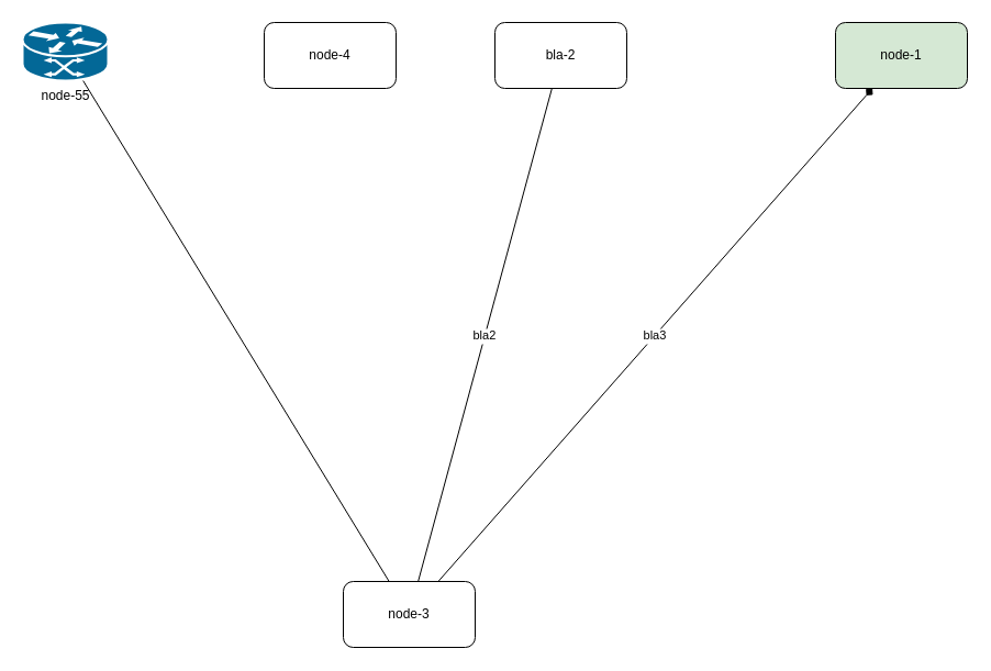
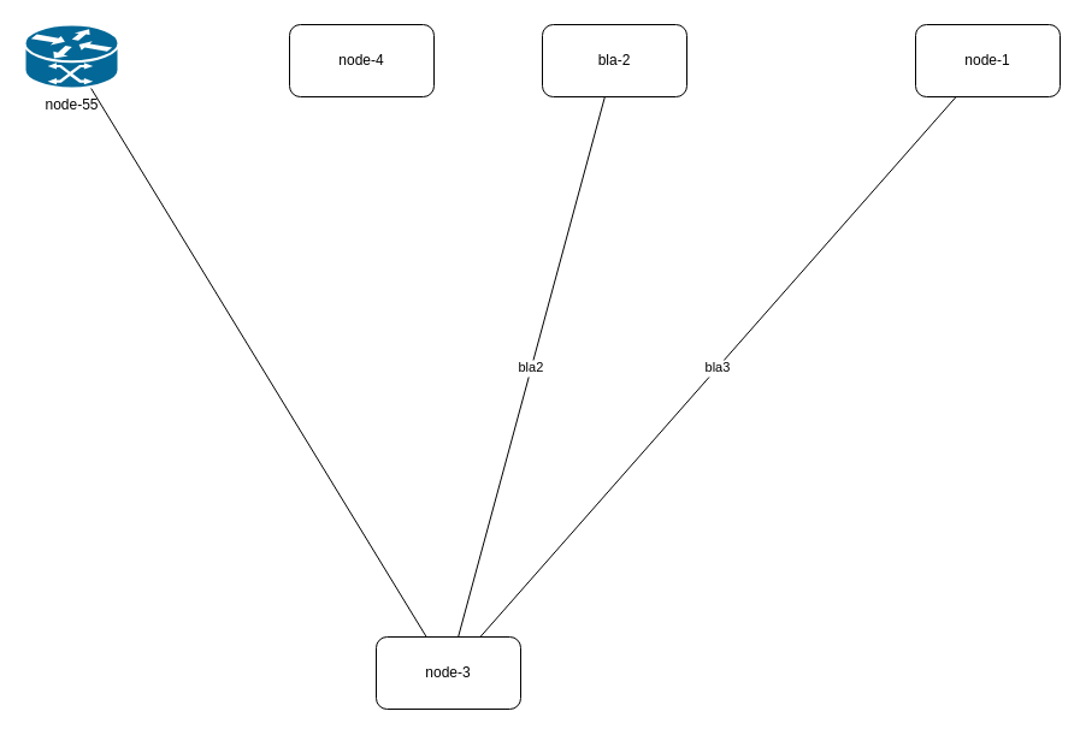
- <mxCell id="2" value="node-1" parent="1" style="rounded=1;whiteSpace=wrap;html=1;fillColor=#d5e8d4;" vertex="1"><mxGeometry as="geometry" height="60" width="120" x="760" y="20" /></mxCell>
+ <mxCell id="2" value="node-1" parent="1" style="rounded=1;whiteSpace=wrap;html=1;" vertex="1"><mxGeometry as="geometry" height="60" width="120" x="760" y="20" /></mxCell>
- <mxCell id="8" value="bla3" edge="1" parent="1" source="4" style="endArrow=diamond;" target="2"><mxGeometry as="geometry" relative="1" /></mxCell>
+ <mxCell id="8" value="bla3" edge="1" parent="1" source="4" style="endArrow=none;" target="2"><mxGeometry as="geometry" relative="1" /></mxCell>
